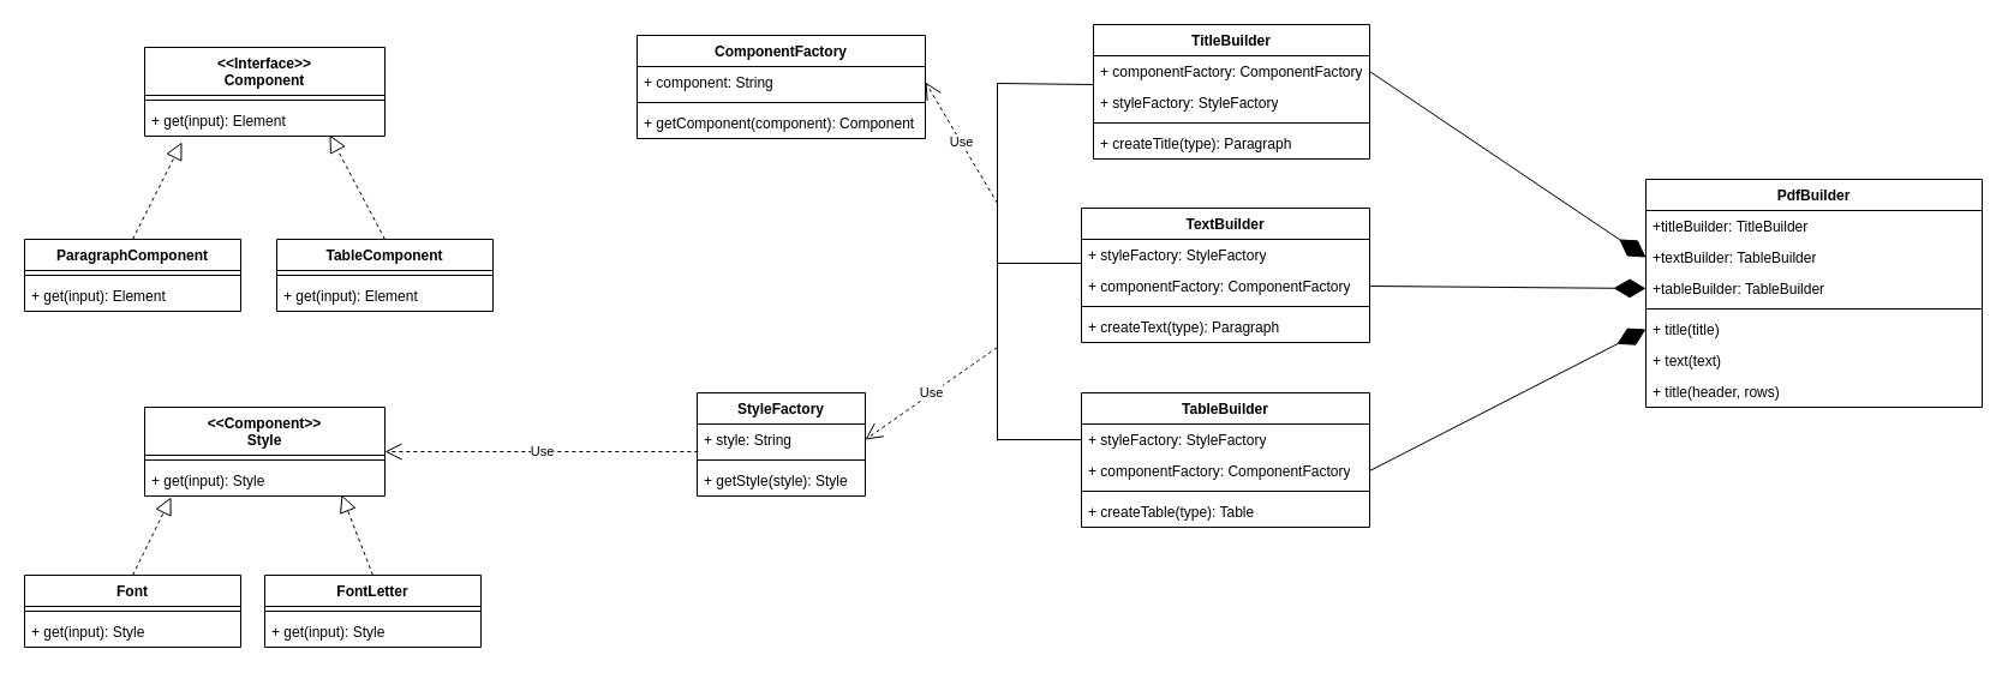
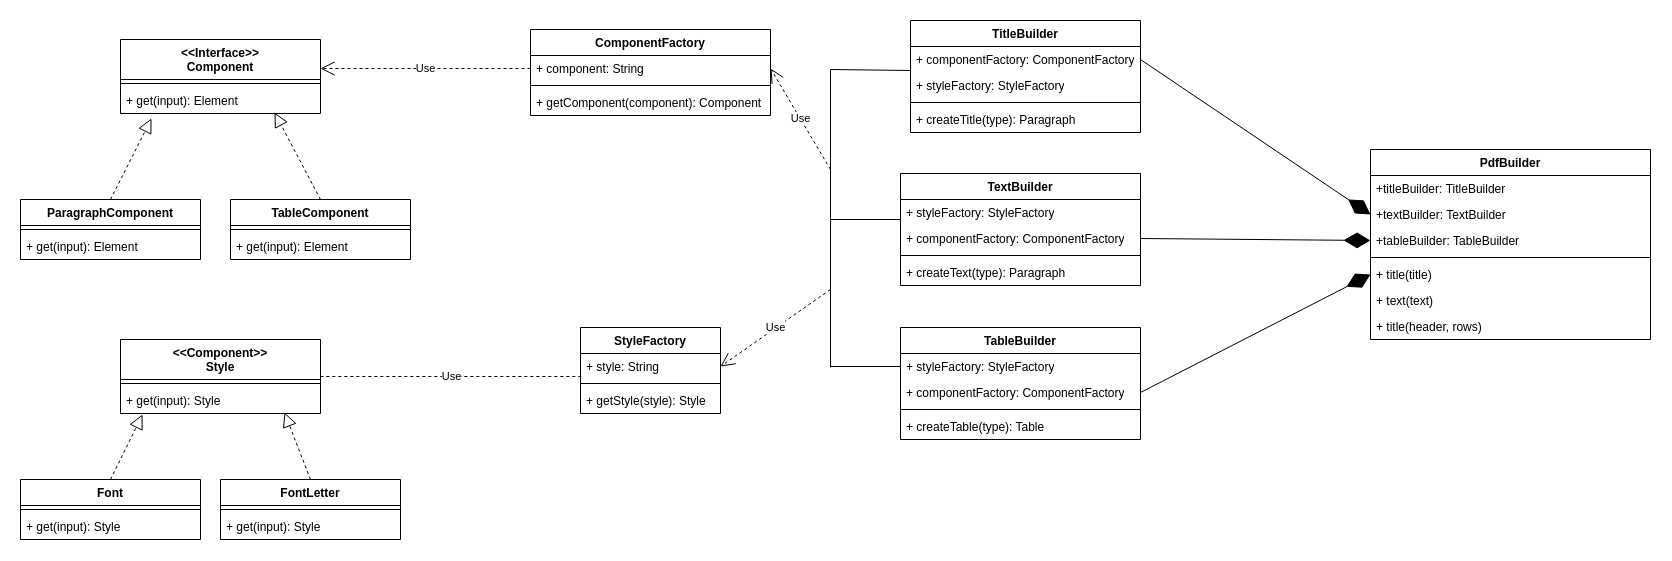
+ <mxCell id="32" value="Use" style="endArrow=open;endSize=12;dashed=1;html=1;rounded=0;exitX=0;exitY=0.5;exitDx=0;exitDy=0;entryX=1;entryY=0.392;entryDx=0;entryDy=0;entryPerimeter=0;" parent="1" source="25" target="2" edge="1"><mxGeometry width="160" relative="1" as="geometry"><mxPoint x="350" y="139" as="sourcePoint" /><mxPoint x="510" y="139" as="targetPoint" /></mxGeometry></mxCell>
- <mxCell id="51" value="+textBuilder:&amp;nbsp;TableBuilder" style="text;strokeColor=none;fillColor=none;align=left;verticalAlign=top;spacingLeft=4;spacingRight=4;overflow=hidden;rotatable=0;points=[[0,0.5],[1,0.5]];portConstraint=eastwest;whiteSpace=wrap;html=1;" parent="49" vertex="1"><mxGeometry y="52" width="280" height="26" as="geometry" /></mxCell>
+ <mxCell id="51" value="+textBuilder:&amp;nbsp;TextBuilder" style="text;strokeColor=none;fillColor=none;align=left;verticalAlign=top;spacingLeft=4;spacingRight=4;overflow=hidden;rotatable=0;points=[[0,0.5],[1,0.5]];portConstraint=eastwest;whiteSpace=wrap;html=1;" parent="49" vertex="1"><mxGeometry y="52" width="280" height="26" as="geometry" /></mxCell>
- <mxCell id="33" value="Use" style="endArrow=open;endSize=12;dashed=1;html=1;rounded=0;entryX=1;entryY=0.5;entryDx=0;entryDy=0;exitX=0.006;exitY=0.885;exitDx=0;exitDy=0;exitPerimeter=0;" parent="1" source="29" target="13" edge="1"><mxGeometry width="160" relative="1" as="geometry"><mxPoint x="532" y="376" as="sourcePoint" /><mxPoint x="264" y="311" as="targetPoint" /></mxGeometry></mxCell>
+ <mxCell id="33" value="Use" style="endArrow=none;endSize=12;dashed=1;html=1;rounded=0;entryX=1;entryY=0.5;entryDx=0;entryDy=0;exitX=0.006;exitY=0.885;exitDx=0;exitDy=0;exitPerimeter=0;" parent="1" source="29" target="13" edge="1"><mxGeometry width="160" relative="1" as="geometry"><mxPoint x="532" y="376" as="sourcePoint" /><mxPoint x="264" y="311" as="targetPoint" /></mxGeometry></mxCell>
